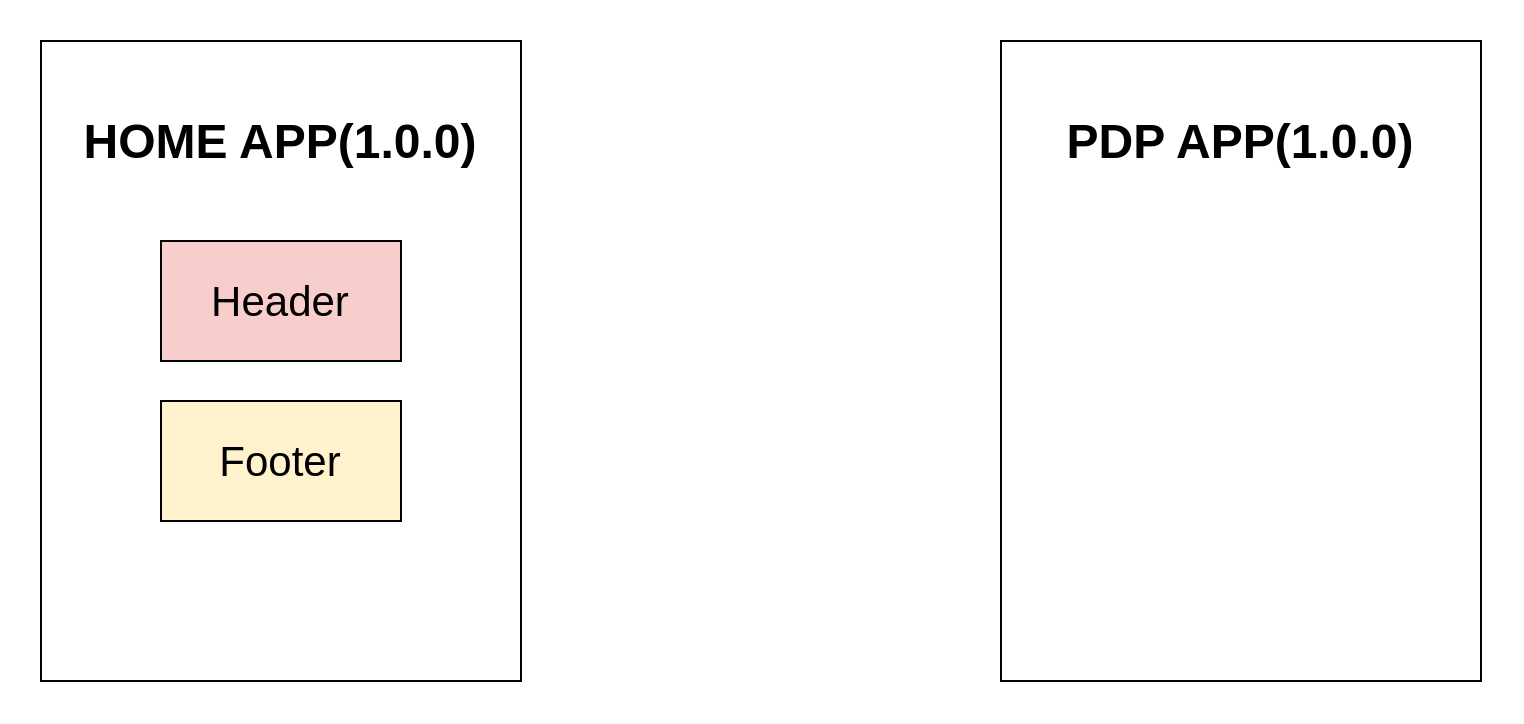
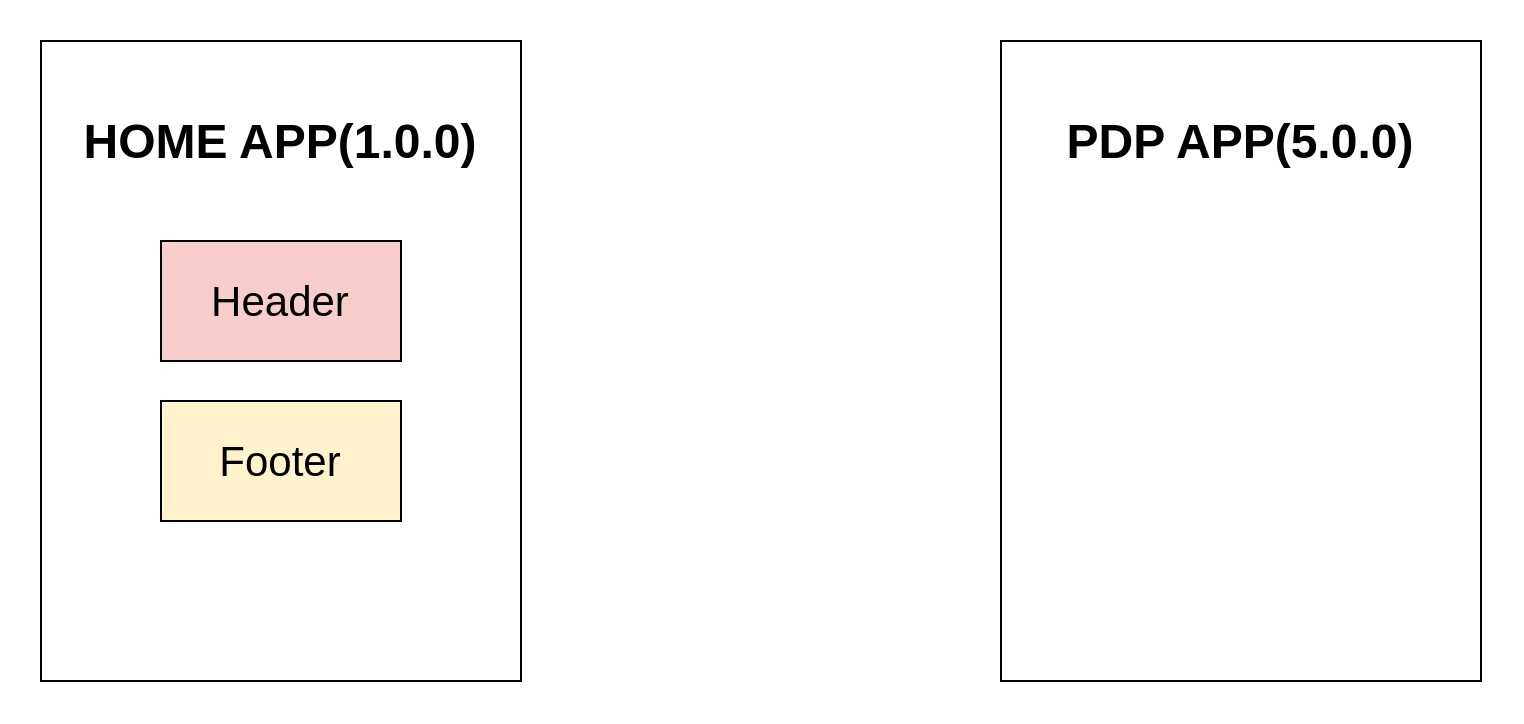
- <mxCell id="8" value="&lt;br&gt;&lt;h1&gt;PDP APP(1.0.0)&lt;/h1&gt;" style="shape=partialRectangle;html=1;whiteSpace=wrap;connectable=0;overflow=hidden;fillColor=none;top=0;left=0;bottom=0;right=0;pointerEvents=1;verticalAlign=top;" vertex="1" parent="7"><mxGeometry width="240" height="320" as="geometry"><mxRectangle width="240" height="320" as="alternateBounds" /></mxGeometry></mxCell>
+ <mxCell id="8" value="&lt;br&gt;&lt;h1&gt;PDP APP(5.0.0)&lt;/h1&gt;" style="shape=partialRectangle;html=1;whiteSpace=wrap;connectable=0;overflow=hidden;fillColor=none;top=0;left=0;bottom=0;right=0;pointerEvents=1;verticalAlign=top;" vertex="1" parent="7"><mxGeometry width="240" height="320" as="geometry"><mxRectangle width="240" height="320" as="alternateBounds" /></mxGeometry></mxCell>
